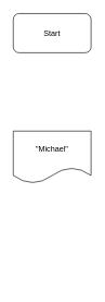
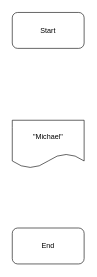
+ <mxCell id="3" value="End" style="rounded=1;whiteSpace=wrap;html=1;" parent="1" vertex="1"><mxGeometry x="20" y="380" width="120" height="60" as="geometry" /></mxCell>
